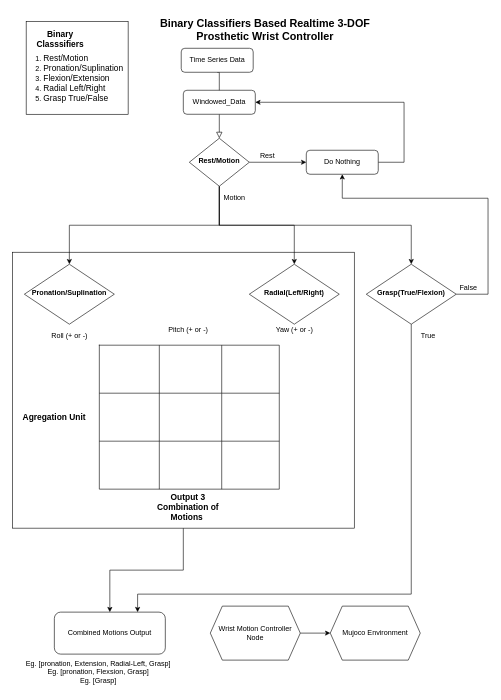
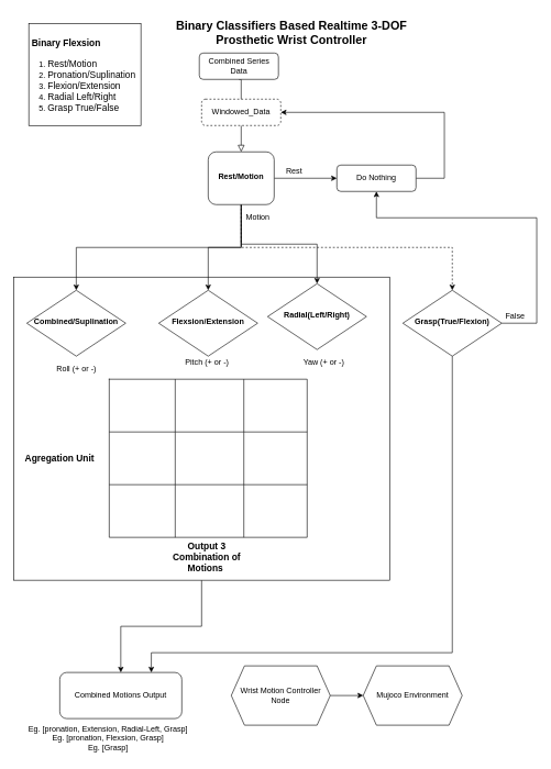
- <mxCell id="35" value="&lt;b&gt;&lt;font style=&quot;font-size: 14px&quot;&gt;Binary Classsifiers&lt;/font&gt;&lt;/b&gt;" style="text;html=1;strokeColor=none;fillColor=none;align=center;verticalAlign=middle;whiteSpace=wrap;rounded=0;" parent="1" vertex="1"><mxGeometry x="40" y="60" width="120" height="10" as="geometry" /></mxCell>
+ <mxCell id="35" value="&lt;b&gt;&lt;font style=&quot;font-size: 14px&quot;&gt;Binary Flexsion&lt;/font&gt;&lt;/b&gt;" style="text;html=1;strokeColor=none;fillColor=none;align=center;verticalAlign=middle;whiteSpace=wrap;rounded=0;" parent="1" vertex="1"><mxGeometry x="40" y="60" width="120" height="10" as="geometry" /></mxCell>
- <mxCell id="48" value="Time Series Data" style="rounded=1;whiteSpace=wrap;html=1;fontSize=12;glass=0;strokeWidth=1;shadow=0;" parent="1" vertex="1"><mxGeometry x="301.5" y="80" width="120" height="40" as="geometry" /></mxCell>
+ <mxCell id="48" value="Combined Series Data" style="rounded=1;whiteSpace=wrap;html=1;fontSize=12;glass=0;strokeWidth=1;shadow=0;" parent="1" vertex="1"><mxGeometry x="301.5" y="80" width="120" height="40" as="geometry" /></mxCell>
- <mxCell id="6" value="Windowed_Data" style="rounded=1;whiteSpace=wrap;html=1;fontSize=12;glass=0;strokeWidth=1;shadow=0;" parent="1" vertex="1"><mxGeometry x="305" y="150" width="120" height="40" as="geometry" /></mxCell>
+ <mxCell id="6" value="Windowed_Data" style="rounded=1;whiteSpace=wrap;html=1;fontSize=12;glass=0;strokeWidth=1;shadow=0;dashed=1;" parent="1" vertex="1"><mxGeometry x="305" y="150" width="120" height="40" as="geometry" /></mxCell>
- <mxCell id="12" value="&lt;b&gt;Rest/Motion&lt;/b&gt;" style="rhombus;whiteSpace=wrap;html=1;shadow=0;fontFamily=Helvetica;fontSize=12;align=center;strokeWidth=1;spacing=6;spacingTop=-4;" parent="1" vertex="1"><mxGeometry x="315" y="230" width="100" height="80" as="geometry" /></mxCell>
+ <mxCell id="12" value="&lt;b&gt;Rest/Motion&lt;/b&gt;" style="whiteSpace=wrap;html=1;shadow=0;fontFamily=Helvetica;fontSize=12;align=center;strokeWidth=1;spacing=6;spacingTop=-4;rounded=1;" parent="1" vertex="1"><mxGeometry x="315" y="230" width="100" height="80" as="geometry" /></mxCell>
- <mxCell id="10" style="edgeStyle=orthogonalEdgeStyle;rounded=0;orthogonalLoop=1;jettySize=auto;html=1;exitX=0.5;exitY=1;exitDx=0;exitDy=0;entryX=0.5;entryY=0;entryDx=0;entryDy=0;" parent="1" source="12" target="19" edge="1"><mxGeometry relative="1" as="geometry" /></mxCell>
+ <mxCell id="10" style="edgeStyle=orthogonalEdgeStyle;rounded=0;orthogonalLoop=1;jettySize=auto;html=1;exitX=0.5;exitY=1;exitDx=0;exitDy=0;entryX=0.5;entryY=0;entryDx=0;entryDy=0;dashed=1;" parent="1" source="12" target="19" edge="1"><mxGeometry relative="1" as="geometry" /></mxCell>
+ <mxCell id="8" style="edgeStyle=orthogonalEdgeStyle;rounded=0;orthogonalLoop=1;jettySize=auto;html=1;exitX=0.5;exitY=1;exitDx=0;exitDy=0;entryX=0.5;entryY=0;entryDx=0;entryDy=0;" parent="1" source="12" target="15" edge="1"><mxGeometry relative="1" as="geometry" /></mxCell>
- <mxCell id="20" value="&lt;b&gt;Pronation/Suplination&lt;/b&gt;" style="rhombus;whiteSpace=wrap;html=1;shadow=0;fontFamily=Helvetica;fontSize=12;align=center;strokeWidth=1;spacing=6;spacingTop=-4;" parent="1" vertex="1"><mxGeometry x="40" y="440" width="150" height="100" as="geometry" /></mxCell>
+ <mxCell id="20" value="&lt;b&gt;Combined/Suplination&lt;/b&gt;" style="rhombus;whiteSpace=wrap;html=1;shadow=0;fontFamily=Helvetica;fontSize=12;align=center;strokeWidth=1;spacing=6;spacingTop=-4;" parent="1" vertex="1"><mxGeometry x="40" y="440" width="150" height="100" as="geometry" /></mxCell>
+ <mxCell id="15" value="&lt;b&gt;Flexsion/Extension&lt;/b&gt;" style="rhombus;whiteSpace=wrap;html=1;shadow=0;fontFamily=Helvetica;fontSize=12;align=center;strokeWidth=1;spacing=6;spacingTop=-4;" parent="1" vertex="1"><mxGeometry x="240" y="440" width="150" height="100" as="geometry" /></mxCell>
- <mxCell id="16" value="&lt;b&gt;Radial(Left/Right)&lt;/b&gt;" style="rhombus;whiteSpace=wrap;html=1;shadow=0;fontFamily=Helvetica;fontSize=12;align=center;strokeWidth=1;spacing=6;spacingTop=-4;" parent="1" vertex="1"><mxGeometry x="415" y="440" width="150" height="100" as="geometry" /></mxCell>
+ <mxCell id="16" value="&lt;b&gt;Radial(Left/Right)&lt;/b&gt;" style="rhombus;whiteSpace=wrap;html=1;shadow=0;fontFamily=Helvetica;fontSize=12;align=center;strokeWidth=1;spacing=6;spacingTop=-4;" parent="1" vertex="1"><mxGeometry x="405" y="430" width="150" height="100" as="geometry" /></mxCell>
- <mxCell id="38" value="True" style="text;html=1;align=center;verticalAlign=middle;resizable=0;points=[];autosize=1;" parent="1" vertex="1"><mxGeometry x="693" y="550" width="40" height="20" as="geometry" /></mxCell>
